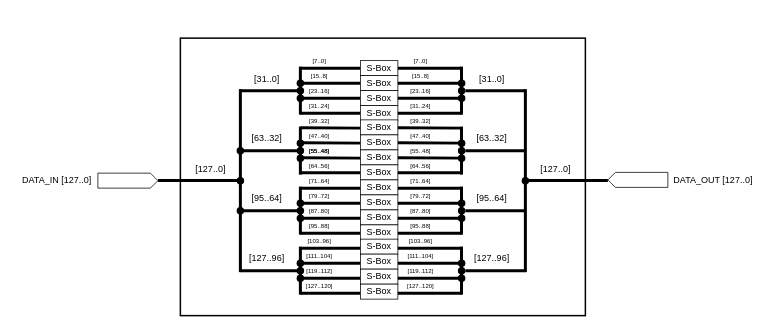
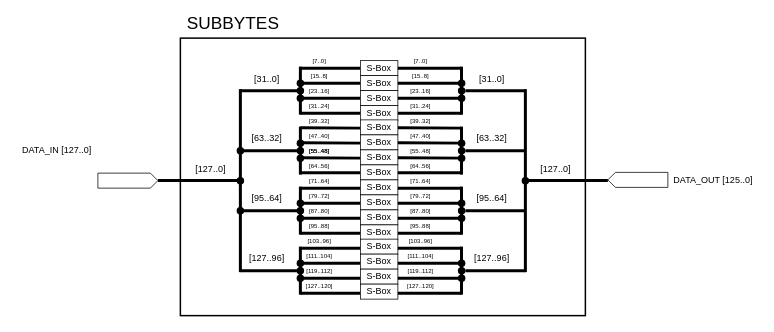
+ <mxCell id="146" value="&lt;font style=&quot;font-size: 23px&quot;&gt;SUBBYTES&lt;/font&gt;" style="text;html=1;align=center;verticalAlign=middle;resizable=0;points=[];autosize=1;strokeColor=none;" vertex="1" parent="1"><mxGeometry x="240" y="20" width="140" height="20" as="geometry" /></mxCell>
- <mxCell id="18" value="DATA_IN [127..0]" style="text;html=1;align=center;verticalAlign=middle;resizable=0;points=[];autosize=1;strokeColor=none;" parent="1" vertex="1"><mxGeometry x="20" y="230" width="110" height="20" as="geometry" /></mxCell>
+ <mxCell id="18" value="DATA_IN [127..0]" style="text;html=1;align=center;verticalAlign=middle;resizable=0;points=[];autosize=1;strokeColor=none;" parent="1" vertex="1"><mxGeometry x="20" y="190" width="110" height="20" as="geometry" /></mxCell>
- <mxCell id="145" value="DATA_OUT [127..0]" style="text;html=1;align=center;verticalAlign=middle;resizable=0;points=[];autosize=1;strokeColor=none;" vertex="1" parent="1"><mxGeometry x="890" y="230" width="120" height="20" as="geometry" /></mxCell>
+ <mxCell id="145" value="DATA_OUT [125..0]" style="text;html=1;align=center;verticalAlign=middle;resizable=0;points=[];autosize=1;strokeColor=none;" vertex="1" parent="1"><mxGeometry x="890" y="230" width="120" height="20" as="geometry" /></mxCell>
